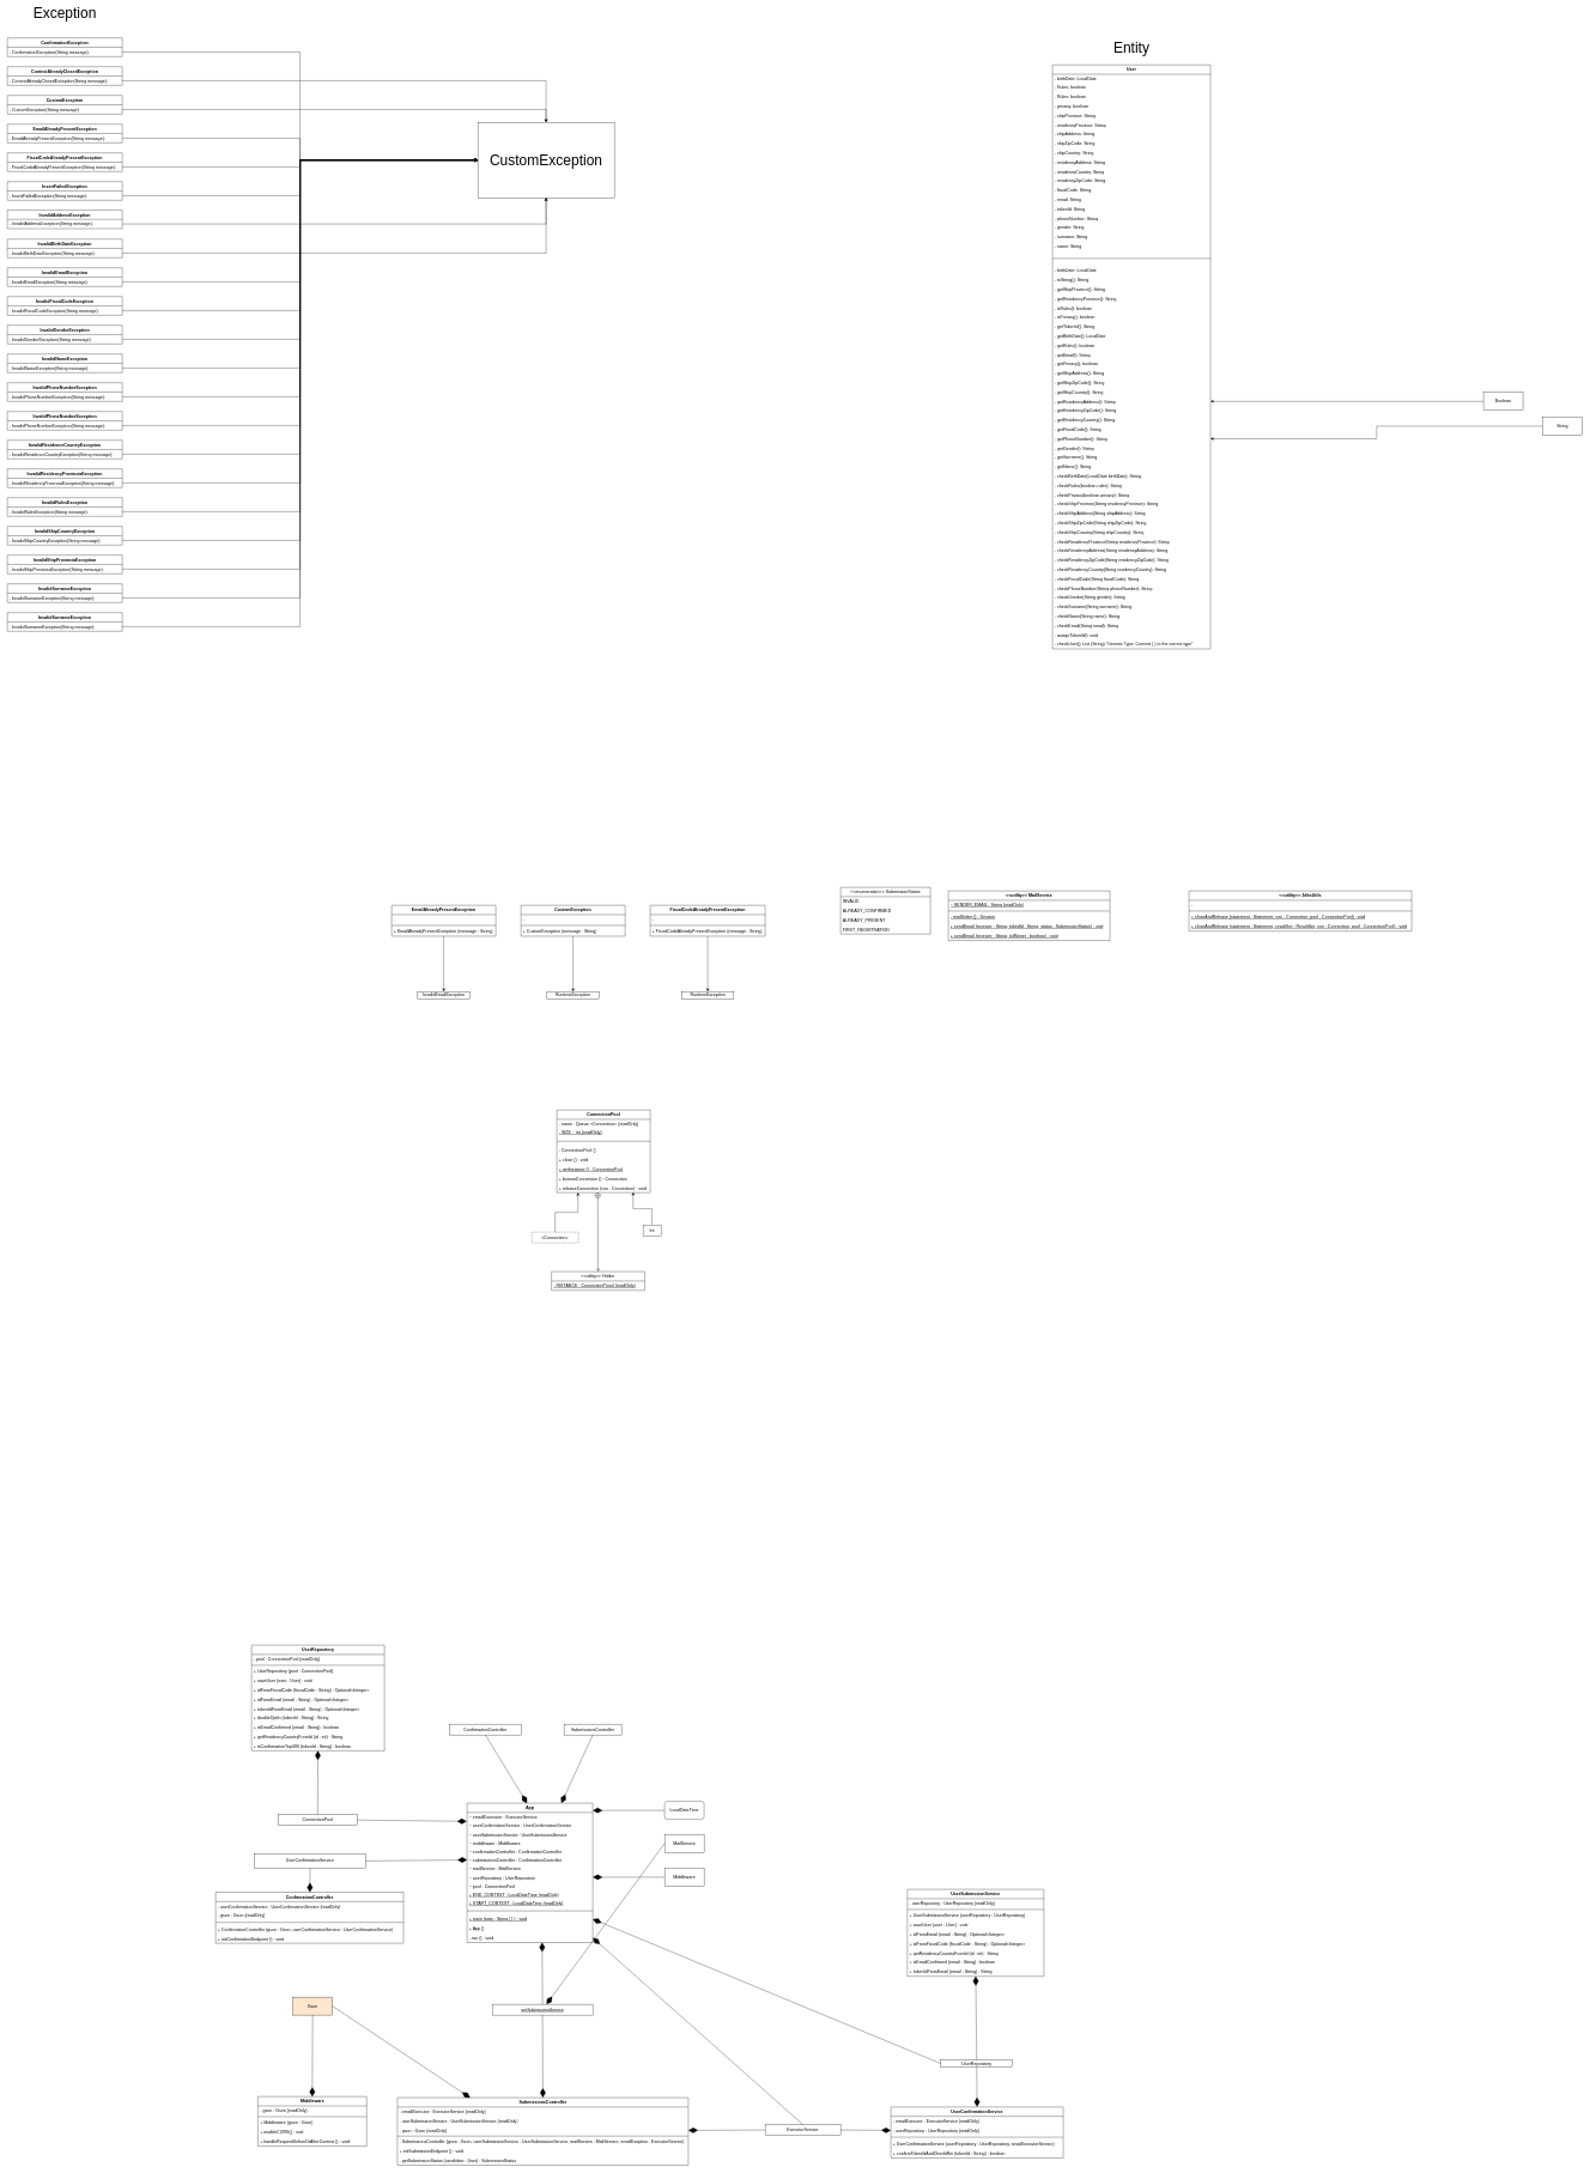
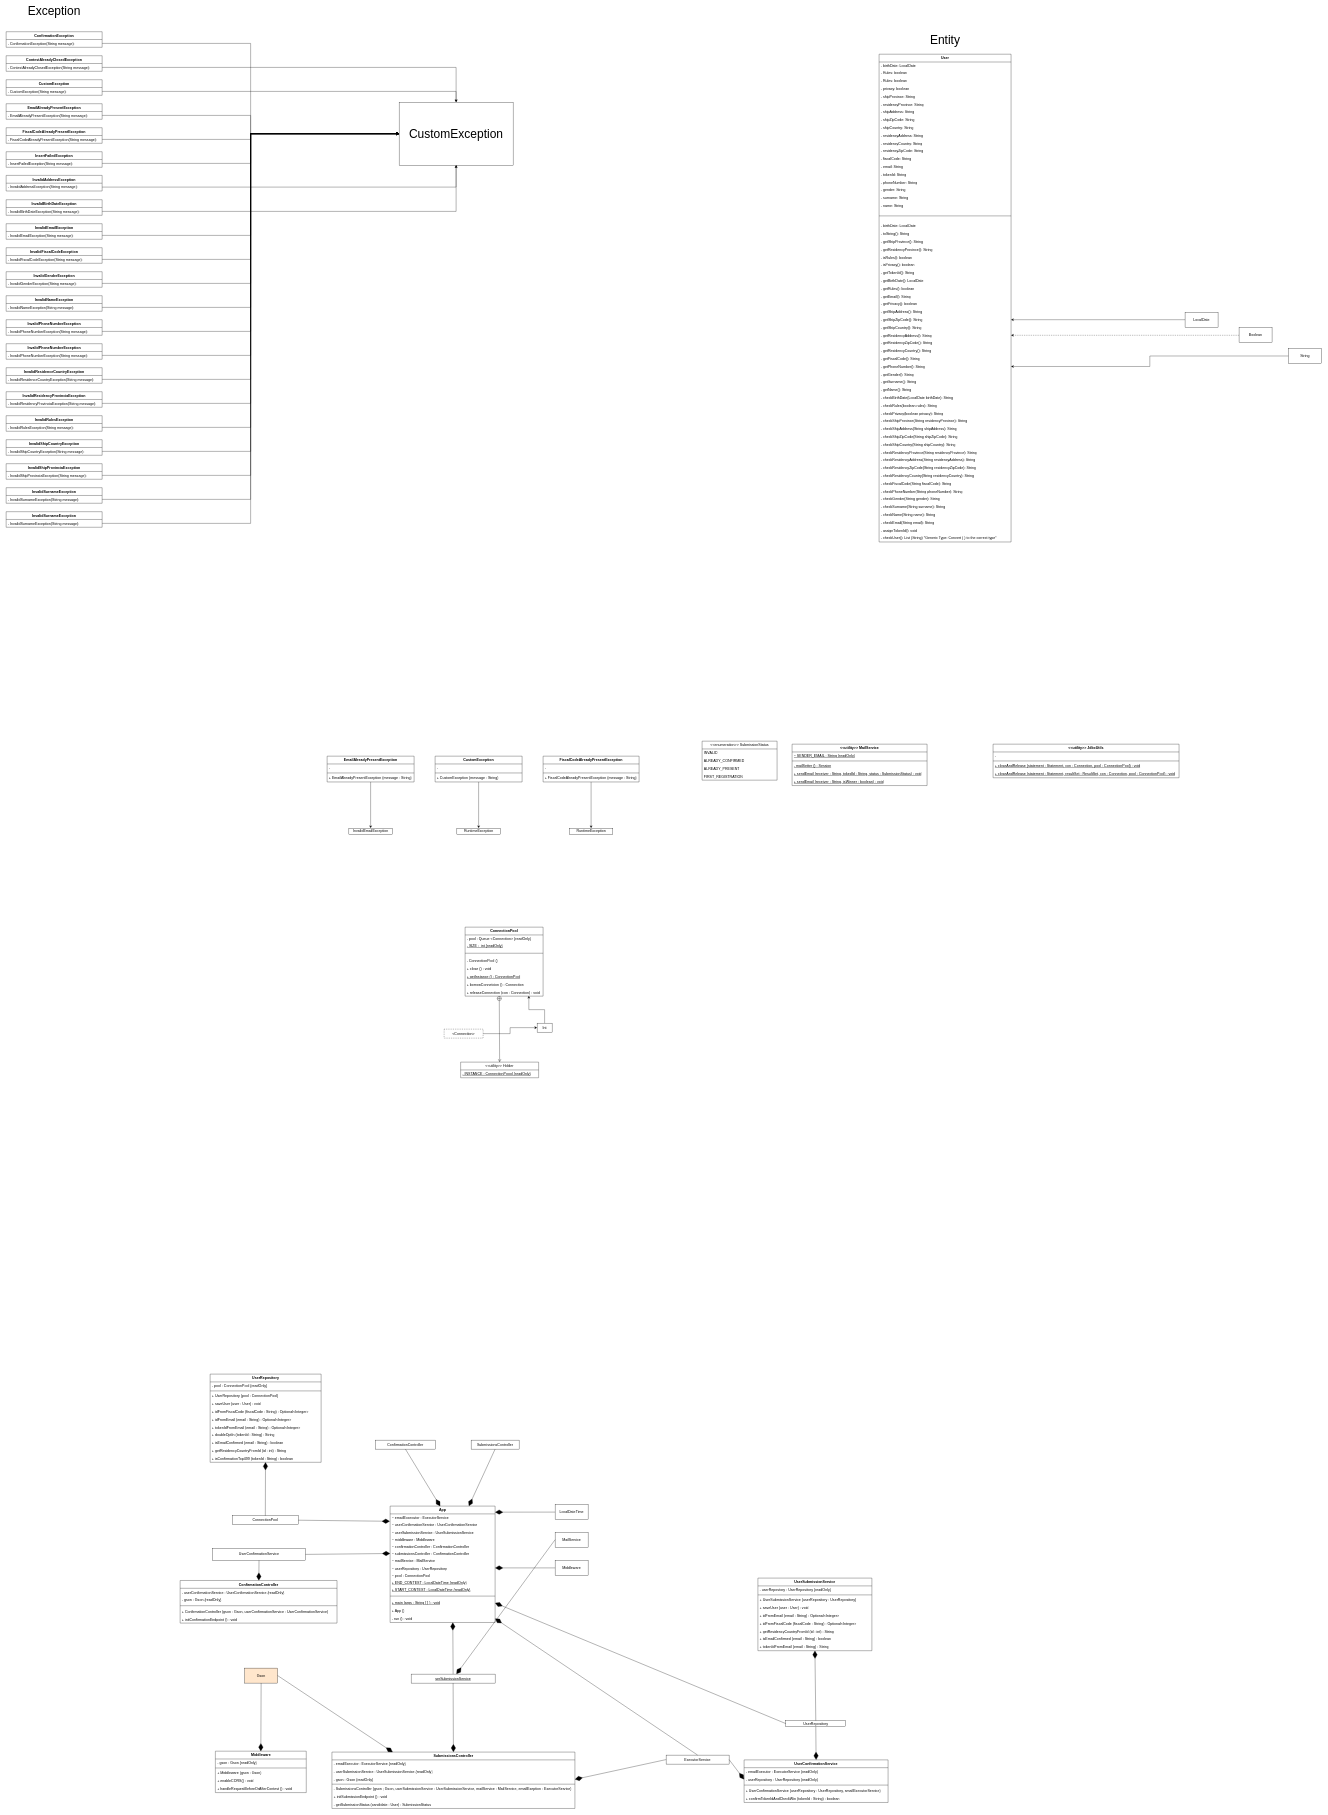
+ <mxCell id="134" style="edgeStyle=orthogonalEdgeStyle;rounded=0;orthogonalLoop=1;jettySize=auto;html=1;" parent="1" source="135" target="101" edge="1"><mxGeometry relative="1" as="geometry" /></mxCell>
+ <mxCell id="135" value="LocalDate" style="html=1;whiteSpace=wrap;" parent="1" vertex="1"><mxGeometry x="3950" y="1040" width="110" height="50" as="geometry" /></mxCell>
- <mxCell id="132" style="edgeStyle=orthogonalEdgeStyle;rounded=0;orthogonalLoop=1;jettySize=auto;html=1;entryX=1;entryY=0.5;entryDx=0;entryDy=0;" parent="1" source="133" target="103" edge="1"><mxGeometry relative="1" as="geometry" /></mxCell>
+ <mxCell id="132" style="edgeStyle=orthogonalEdgeStyle;rounded=0;orthogonalLoop=1;jettySize=auto;html=1;entryX=1;entryY=0.5;entryDx=0;entryDy=0;dashed=1;" parent="1" source="133" target="103" edge="1"><mxGeometry relative="1" as="geometry" /></mxCell>
- <mxCell id="171" value="- name : Queue &amp;lt;Connection&amp;gt; {readOnly}" style="text;strokeColor=none;fillColor=none;align=left;verticalAlign=top;spacingLeft=4;spacingRight=4;overflow=hidden;rotatable=0;points=[[0,0.5],[1,0.5]];portConstraint=eastwest;whiteSpace=wrap;html=1;" parent="170" vertex="1"><mxGeometry y="26" width="260" height="24" as="geometry" /></mxCell>
+ <mxCell id="171" value="- pool : Queue &amp;lt;Connection&amp;gt; {readOnly}" style="text;strokeColor=none;fillColor=none;align=left;verticalAlign=top;spacingLeft=4;spacingRight=4;overflow=hidden;rotatable=0;points=[[0,0.5],[1,0.5]];portConstraint=eastwest;whiteSpace=wrap;html=1;" parent="170" vertex="1"><mxGeometry y="26" width="260" height="24" as="geometry" /></mxCell>
- <mxCell id="180" style="edgeStyle=orthogonalEdgeStyle;rounded=0;orthogonalLoop=1;jettySize=auto;html=1;entryX=0.226;entryY=1.001;entryDx=0;entryDy=0;entryPerimeter=0;" parent="1" source="179" target="178" edge="1"><mxGeometry relative="1" as="geometry" /></mxCell>
+ <mxCell id="180" style="edgeStyle=orthogonalEdgeStyle;rounded=0;orthogonalLoop=1;jettySize=auto;html=1;" parent="1" source="179" target="183" edge="1"><mxGeometry relative="1" as="geometry" /></mxCell>
- <mxCell id="204" value="LocalDateTime" style="html=1;whiteSpace=wrap;rounded=1;" parent="1" vertex="1"><mxGeometry x="1850" y="5015" width="110" height="50" as="geometry" /></mxCell>
+ <mxCell id="204" value="LocalDateTime" style="html=1;whiteSpace=wrap;" parent="1" vertex="1"><mxGeometry x="1850" y="5015" width="110" height="50" as="geometry" /></mxCell>
- <mxCell id="254" value="ExecutorService" style="html=1;whiteSpace=wrap;" parent="1" vertex="1"><mxGeometry x="2130" y="5915" width="210" height="30" as="geometry" /></mxCell>
+ <mxCell id="254" value="ExecutorService" style="html=1;whiteSpace=wrap;" parent="1" vertex="1"><mxGeometry x="2220" y="5850" width="210" height="30" as="geometry" /></mxCell>
